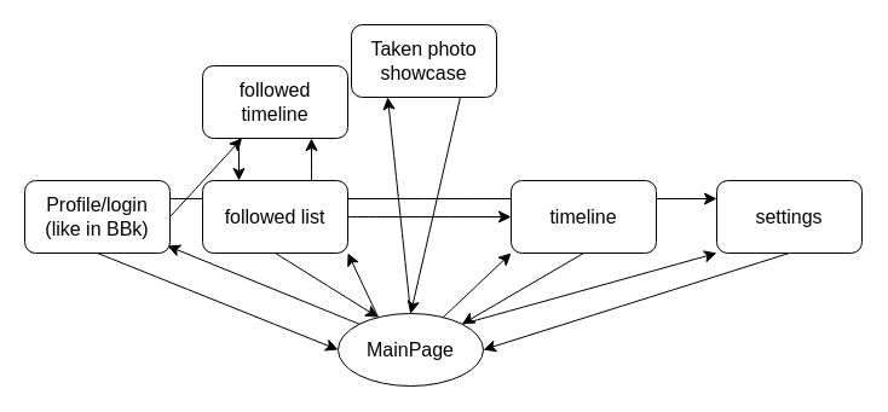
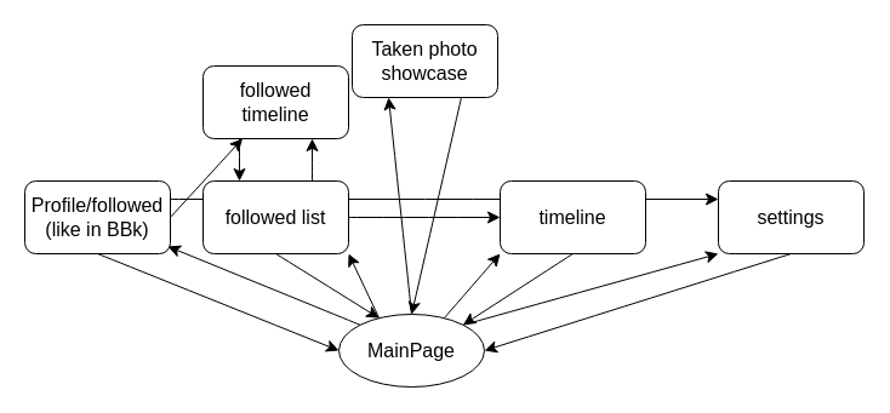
- <mxCell id="16" value="Profile/login&lt;br&gt;(like in BBk)" style="rounded=1;whiteSpace=wrap;html=1;fontSize=16;" parent="1" vertex="1"><mxGeometry x="20" y="149" width="120" height="60" as="geometry" /></mxCell>
+ <mxCell id="16" value="Profile/followed&lt;br&gt;(like in BBk)" style="rounded=1;whiteSpace=wrap;html=1;fontSize=16;" parent="1" vertex="1"><mxGeometry x="20" y="149" width="120" height="60" as="geometry" /></mxCell>
- <mxCell id="18" value="timeline" style="rounded=1;whiteSpace=wrap;html=1;fontSize=16;" parent="1" vertex="1"><mxGeometry x="422" y="149" width="120" height="60" as="geometry" /></mxCell>
+ <mxCell id="18" value="timeline" style="rounded=1;whiteSpace=wrap;html=1;fontSize=16;" parent="1" vertex="1"><mxGeometry x="412" y="149" width="120" height="60" as="geometry" /></mxCell>
